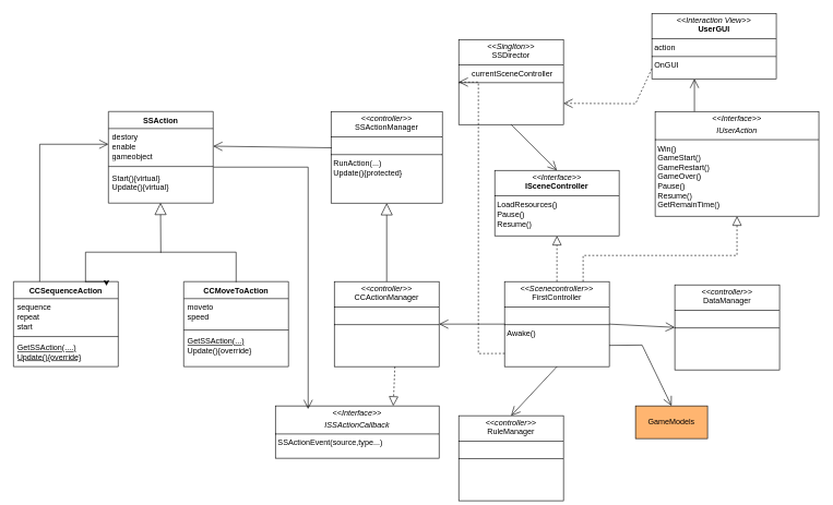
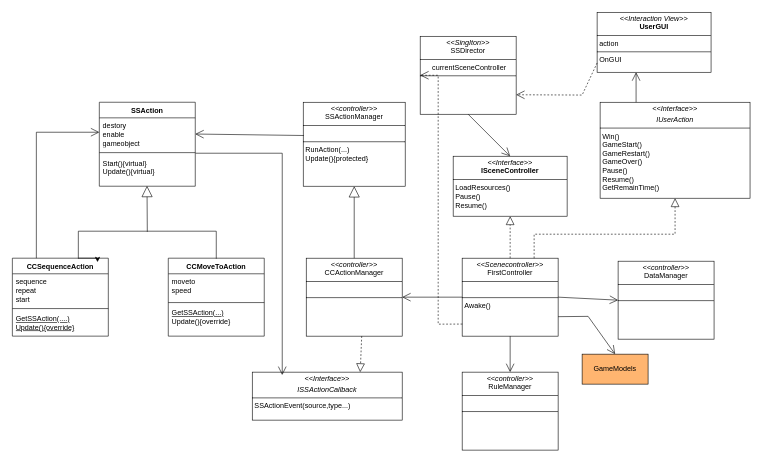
- <mxCell id="35" value="GameModels" style="html=1;whiteSpace=wrap;fillColor=#FFB570;" vertex="1" parent="1"><mxGeometry x="970" y="620" width="110" height="50" as="geometry" /></mxCell>
+ <mxCell id="35" value="GameModels" style="html=1;whiteSpace=wrap;fillColor=#FFB570;" vertex="1" parent="1"><mxGeometry x="970" y="590" width="110" height="50" as="geometry" /></mxCell>
- <mxCell id="28" value="&lt;p style=&quot;margin:0px;margin-top:4px;text-align:center;&quot;&gt;&lt;i&gt;&amp;lt;&amp;lt;controller&amp;gt;&amp;gt;&lt;/i&gt;&lt;br&gt;RuleManager&lt;/p&gt;&lt;hr size=&quot;1&quot; style=&quot;border-style:solid;&quot;&gt;&lt;p style=&quot;margin:0px;margin-left:4px;&quot;&gt;&lt;br&gt;&lt;/p&gt;&lt;hr size=&quot;1&quot; style=&quot;border-style:solid;&quot;&gt;&lt;p style=&quot;margin:0px;margin-left:4px;&quot;&gt;&lt;br&gt;&lt;/p&gt;" style="verticalAlign=top;align=left;overflow=fill;html=1;whiteSpace=wrap;" vertex="1" parent="1"><mxGeometry x="700" y="635" width="160" height="130" as="geometry" /></mxCell>
+ <mxCell id="28" value="&lt;p style=&quot;margin:0px;margin-top:4px;text-align:center;&quot;&gt;&lt;i&gt;&amp;lt;&amp;lt;controller&amp;gt;&amp;gt;&lt;/i&gt;&lt;br&gt;RuleManager&lt;/p&gt;&lt;hr size=&quot;1&quot; style=&quot;border-style:solid;&quot;&gt;&lt;p style=&quot;margin:0px;margin-left:4px;&quot;&gt;&lt;br&gt;&lt;/p&gt;&lt;hr size=&quot;1&quot; style=&quot;border-style:solid;&quot;&gt;&lt;p style=&quot;margin:0px;margin-left:4px;&quot;&gt;&lt;br&gt;&lt;/p&gt;" style="verticalAlign=top;align=left;overflow=fill;html=1;whiteSpace=wrap;" vertex="1" parent="1"><mxGeometry x="770" y="620" width="160" height="130" as="geometry" /></mxCell>
